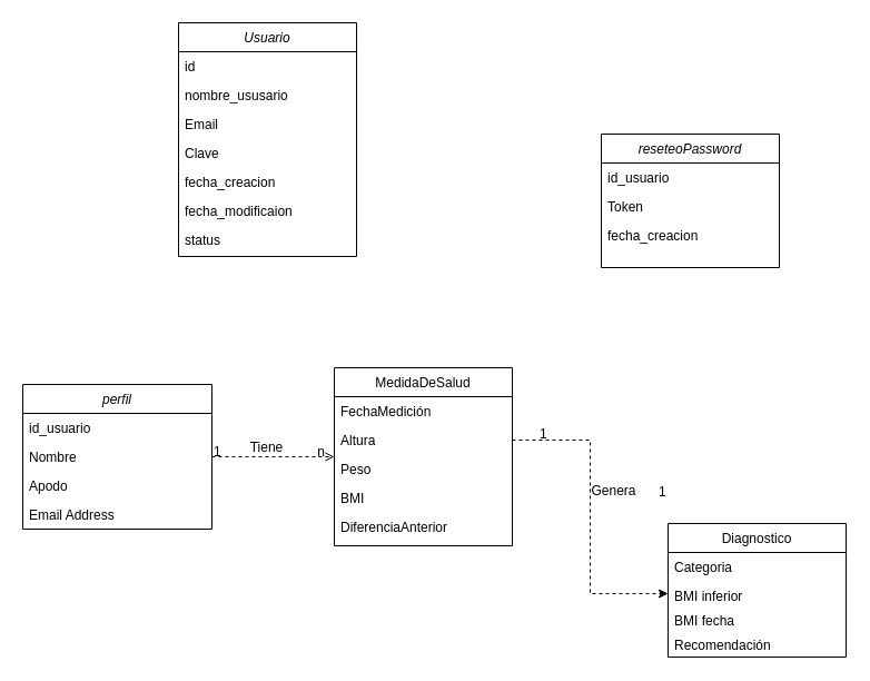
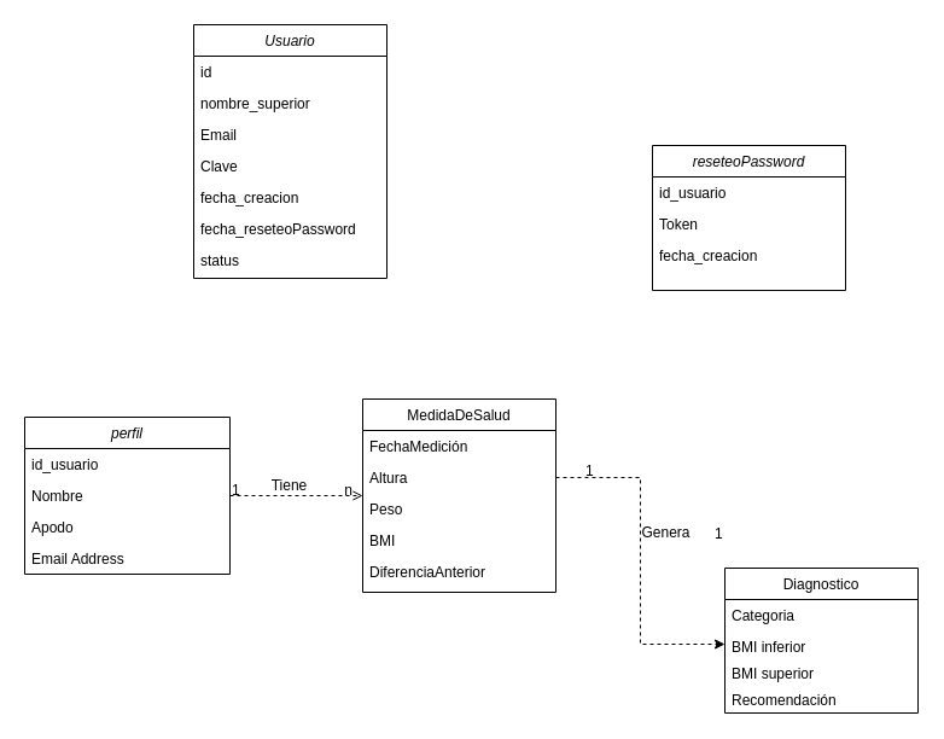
- <mxCell id="4" value="nombre_ususario" style="text;align=left;verticalAlign=top;spacingLeft=4;spacingRight=4;overflow=hidden;rotatable=0;points=[[0,0.5],[1,0.5]];portConstraint=eastwest;rounded=0;shadow=0;html=0;" parent="2" vertex="1"><mxGeometry y="52" width="160" height="26" as="geometry" /></mxCell>
+ <mxCell id="4" value="nombre_superior" style="text;align=left;verticalAlign=top;spacingLeft=4;spacingRight=4;overflow=hidden;rotatable=0;points=[[0,0.5],[1,0.5]];portConstraint=eastwest;rounded=0;shadow=0;html=0;" parent="2" vertex="1"><mxGeometry y="52" width="160" height="26" as="geometry" /></mxCell>
- <mxCell id="8" value="fecha_modificaion" style="text;align=left;verticalAlign=top;spacingLeft=4;spacingRight=4;overflow=hidden;rotatable=0;points=[[0,0.5],[1,0.5]];portConstraint=eastwest;rounded=0;shadow=0;html=0;" vertex="1" parent="2"><mxGeometry y="156" width="160" height="26" as="geometry" /></mxCell>
+ <mxCell id="8" value="fecha_reseteoPassword" style="text;align=left;verticalAlign=top;spacingLeft=4;spacingRight=4;overflow=hidden;rotatable=0;points=[[0,0.5],[1,0.5]];portConstraint=eastwest;rounded=0;shadow=0;html=0;" vertex="1" parent="2"><mxGeometry y="156" width="160" height="26" as="geometry" /></mxCell>
- <mxCell id="36" value="BMI fecha" style="text;align=left;verticalAlign=top;spacingLeft=4;spacingRight=4;overflow=hidden;rotatable=0;points=[[0,0.5],[1,0.5]];portConstraint=eastwest;rounded=0;shadow=0;html=0;" vertex="1" parent="33"><mxGeometry y="74" width="160" height="22" as="geometry" /></mxCell>
+ <mxCell id="36" value="BMI superior" style="text;align=left;verticalAlign=top;spacingLeft=4;spacingRight=4;overflow=hidden;rotatable=0;points=[[0,0.5],[1,0.5]];portConstraint=eastwest;rounded=0;shadow=0;html=0;" vertex="1" parent="33"><mxGeometry y="74" width="160" height="22" as="geometry" /></mxCell>
